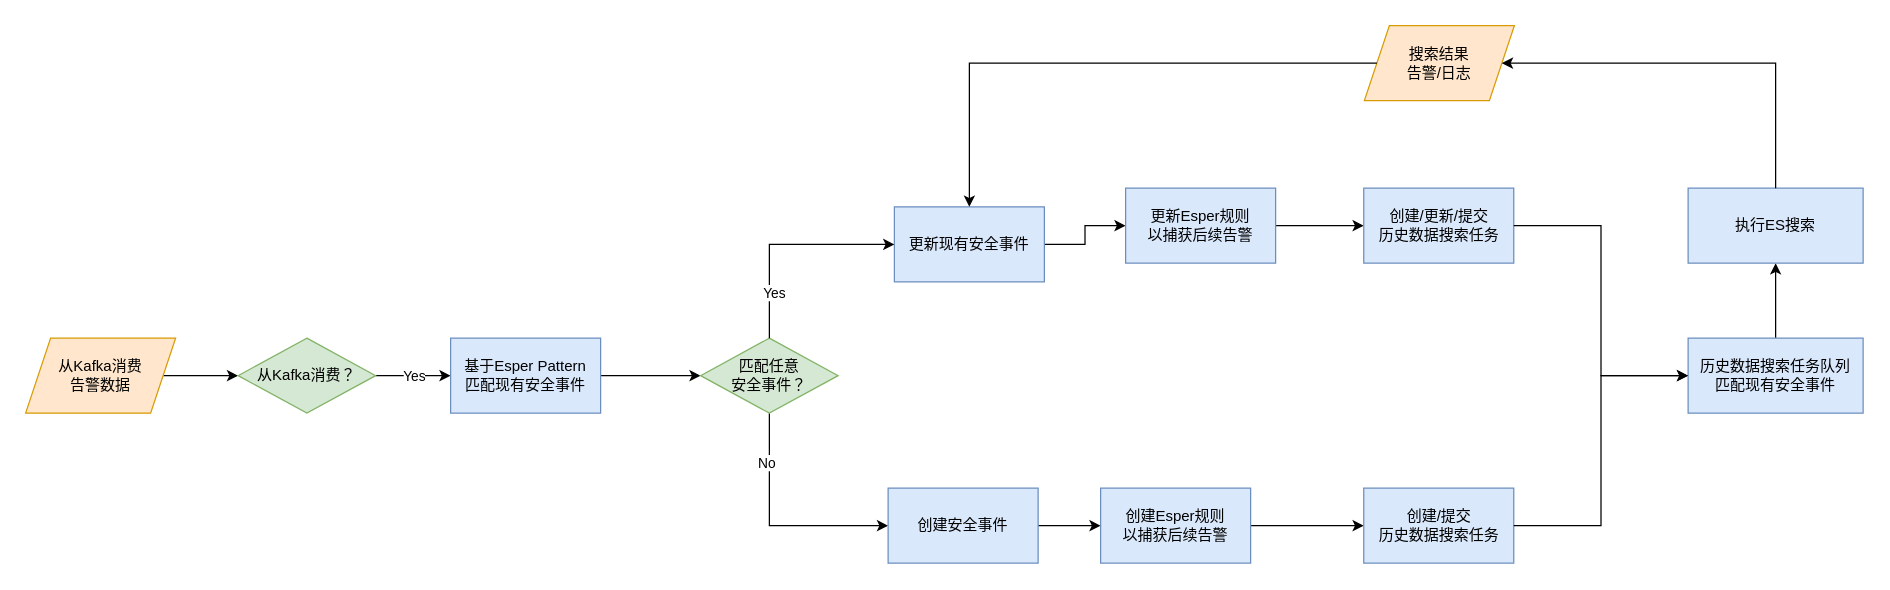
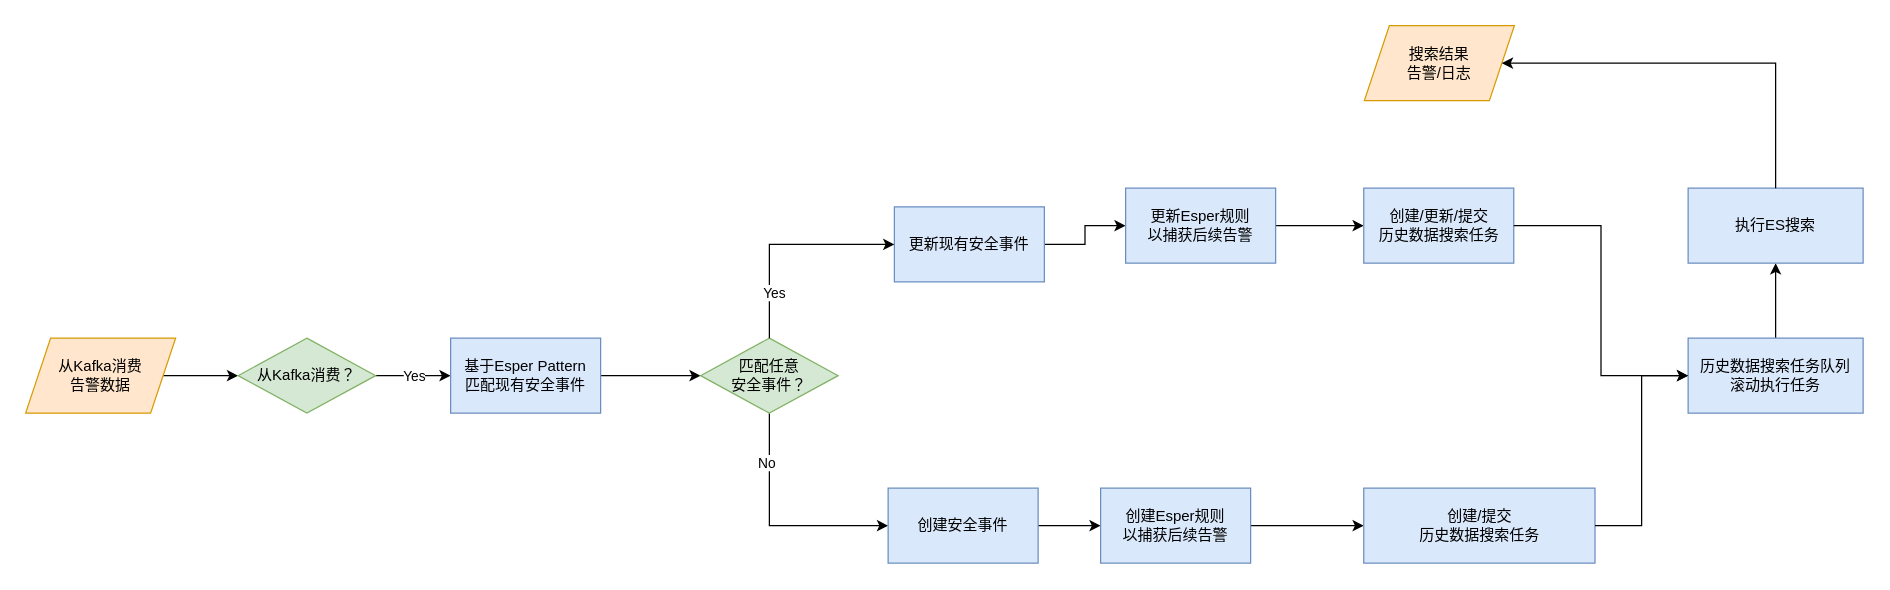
- <mxCell id="29" value="" style="edgeStyle=orthogonalEdgeStyle;rounded=0;orthogonalLoop=1;jettySize=auto;html=1;entryX=0.5;entryY=0;entryDx=0;entryDy=0;" edge="1" parent="1" source="28" target="18"><mxGeometry relative="1" as="geometry"><mxPoint x="1430" y="280" as="sourcePoint" /><mxPoint x="1430" y="90" as="targetPoint" /></mxGeometry></mxCell>
- <mxCell id="25" value="历史数据搜索任务队列&lt;br&gt;匹配现有安全事件" style="rounded=0;whiteSpace=wrap;html=1;fillColor=#dae8fc;strokeColor=#6c8ebf;" vertex="1" parent="1"><mxGeometry x="1350" y="270" width="140" height="60" as="geometry" /></mxCell>
+ <mxCell id="25" value="历史数据搜索任务队列&lt;br&gt;滚动执行任务" style="rounded=0;whiteSpace=wrap;html=1;fillColor=#dae8fc;strokeColor=#6c8ebf;" vertex="1" parent="1"><mxGeometry x="1350" y="270" width="140" height="60" as="geometry" /></mxCell>
- <mxCell id="16" value="创建/提交&lt;br&gt;历史数据搜索任务" style="rounded=0;whiteSpace=wrap;html=1;fillColor=#dae8fc;strokeColor=#6c8ebf;" vertex="1" parent="1"><mxGeometry x="1090.5" y="390" width="120" height="60" as="geometry" /></mxCell>
+ <mxCell id="16" value="创建/提交&lt;br&gt;历史数据搜索任务" style="rounded=0;whiteSpace=wrap;html=1;fillColor=#dae8fc;strokeColor=#6c8ebf;" vertex="1" parent="1"><mxGeometry x="1090.5" y="390" width="185" height="60" as="geometry" /></mxCell>
